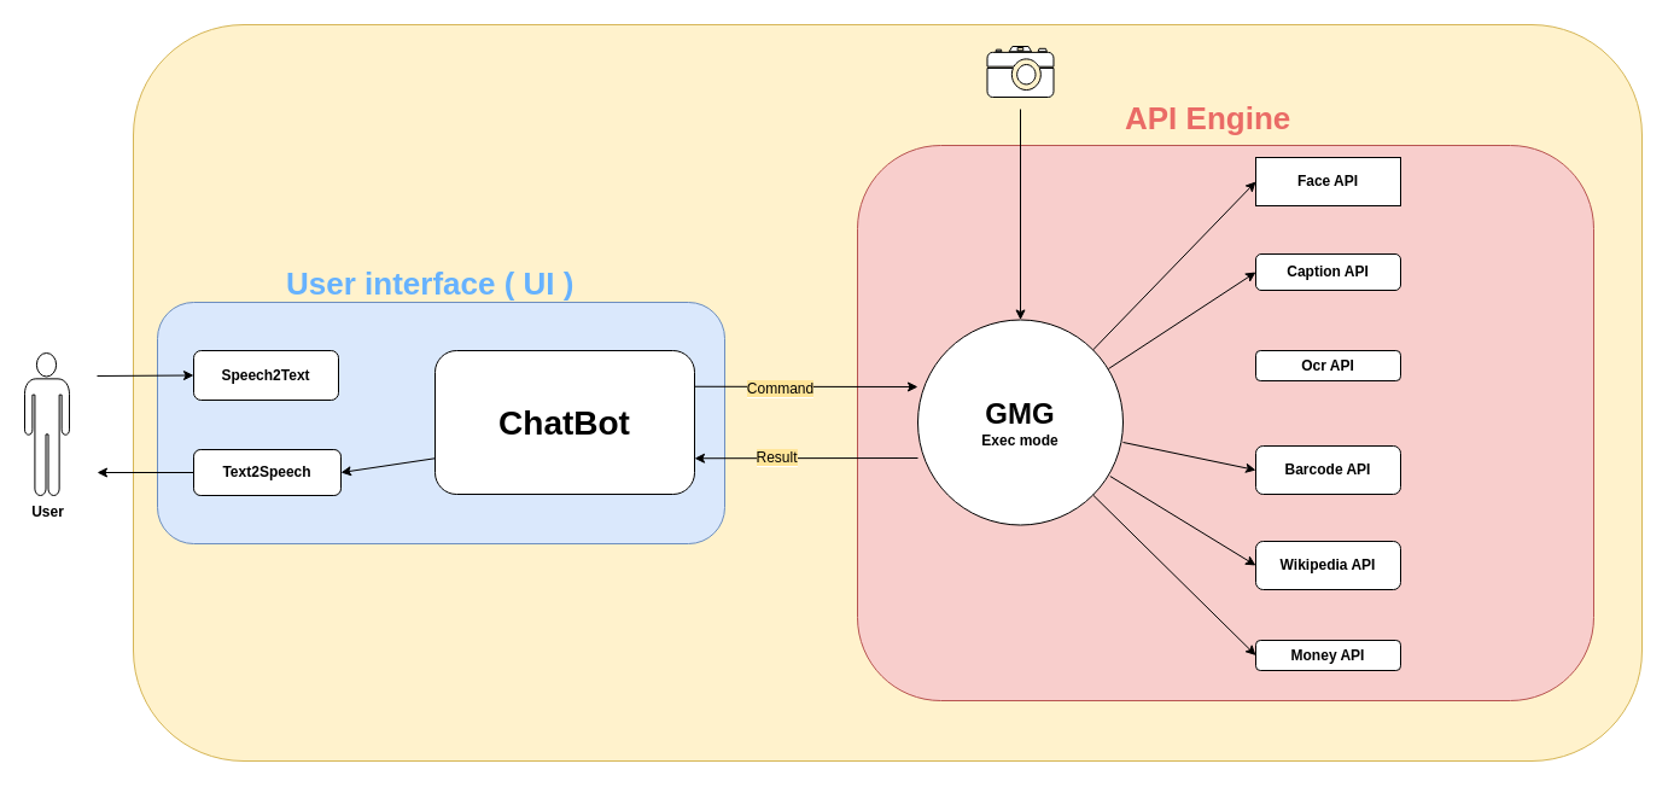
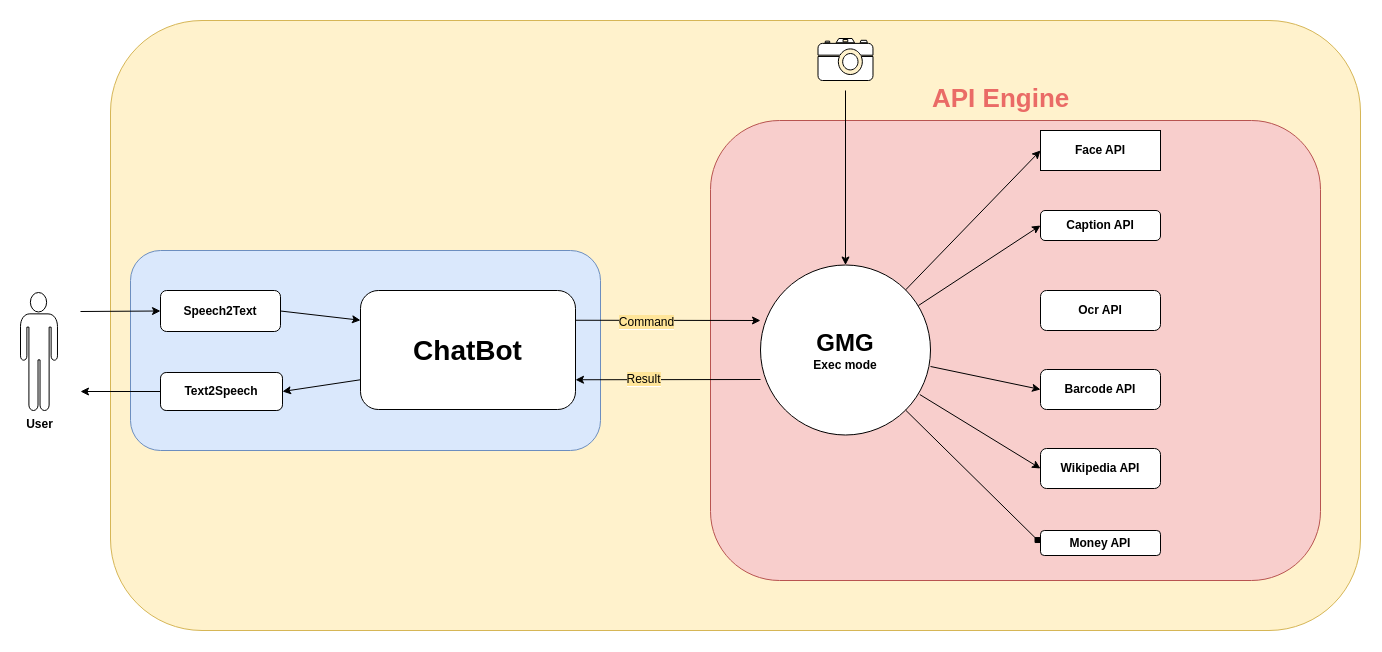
- <mxCell id="12" value="&lt;b&gt;&lt;font style=&quot;font-size: 26px&quot; color=&quot;#66b2ff&quot;&gt;User interface ( UI )&lt;/font&gt;&lt;/b&gt;" style="text;html=1;resizable=0;points=[];autosize=1;align=left;verticalAlign=top;spacingTop=-4;" vertex="1" parent="1"><mxGeometry x="235" y="217" width="250" height="20" as="geometry" /></mxCell>
- <mxCell id="16" value="&lt;b&gt;Ocr API&lt;/b&gt;" style="rounded=1;whiteSpace=wrap;html=1;" vertex="1" parent="1"><mxGeometry x="1040" y="290" width="120" height="25" as="geometry" /></mxCell>
+ <mxCell id="16" value="&lt;b&gt;Ocr API&lt;/b&gt;" style="rounded=1;whiteSpace=wrap;html=1;" vertex="1" parent="1"><mxGeometry x="1040" y="290" width="120" height="40" as="geometry" /></mxCell>
+ <mxCell id="10" value="" style="endArrow=classic;html=1;exitX=1;exitY=0.5;exitDx=0;exitDy=0;entryX=0;entryY=0.25;entryDx=0;entryDy=0;" edge="1" parent="1" source="5" target="9"><mxGeometry width="50" height="50" relative="1" as="geometry"><mxPoint x="290" y="310" as="sourcePoint" /><mxPoint x="340" y="260" as="targetPoint" /></mxGeometry></mxCell>
- <mxCell id="22" value="" style="endArrow=classic;html=1;exitX=1;exitY=1;exitDx=0;exitDy=0;entryX=0;entryY=0.5;entryDx=0;entryDy=0;" edge="1" parent="1" source="14" target="19"><mxGeometry width="50" height="50" relative="1" as="geometry"><mxPoint x="880" y="540" as="sourcePoint" /><mxPoint x="930" y="490" as="targetPoint" /></mxGeometry></mxCell>
+ <mxCell id="22" value="" style="endArrow=diamond;html=1;exitX=1;exitY=1;exitDx=0;exitDy=0;entryX=0;entryY=0.5;entryDx=0;entryDy=0;" edge="1" parent="1" source="14" target="19"><mxGeometry width="50" height="50" relative="1" as="geometry"><mxPoint x="880" y="540" as="sourcePoint" /><mxPoint x="930" y="490" as="targetPoint" /></mxGeometry></mxCell>
